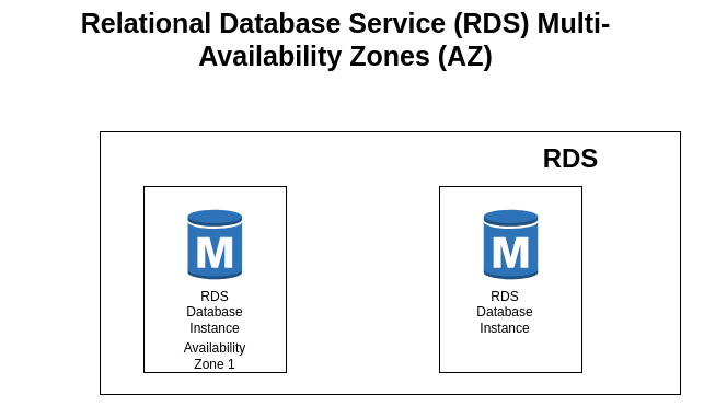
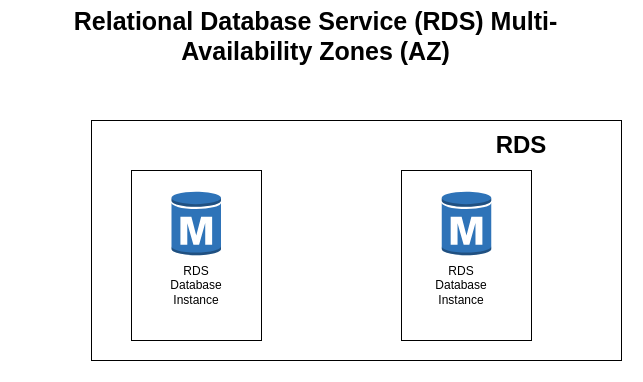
- <mxCell id="9" value="Availability Zone 1" style="text;html=1;strokeColor=none;fillColor=none;align=center;verticalAlign=middle;whiteSpace=wrap;rounded=0;" vertex="1" parent="1"><mxGeometry x="165.75" y="310" width="60" height="30" as="geometry" /></mxCell>
